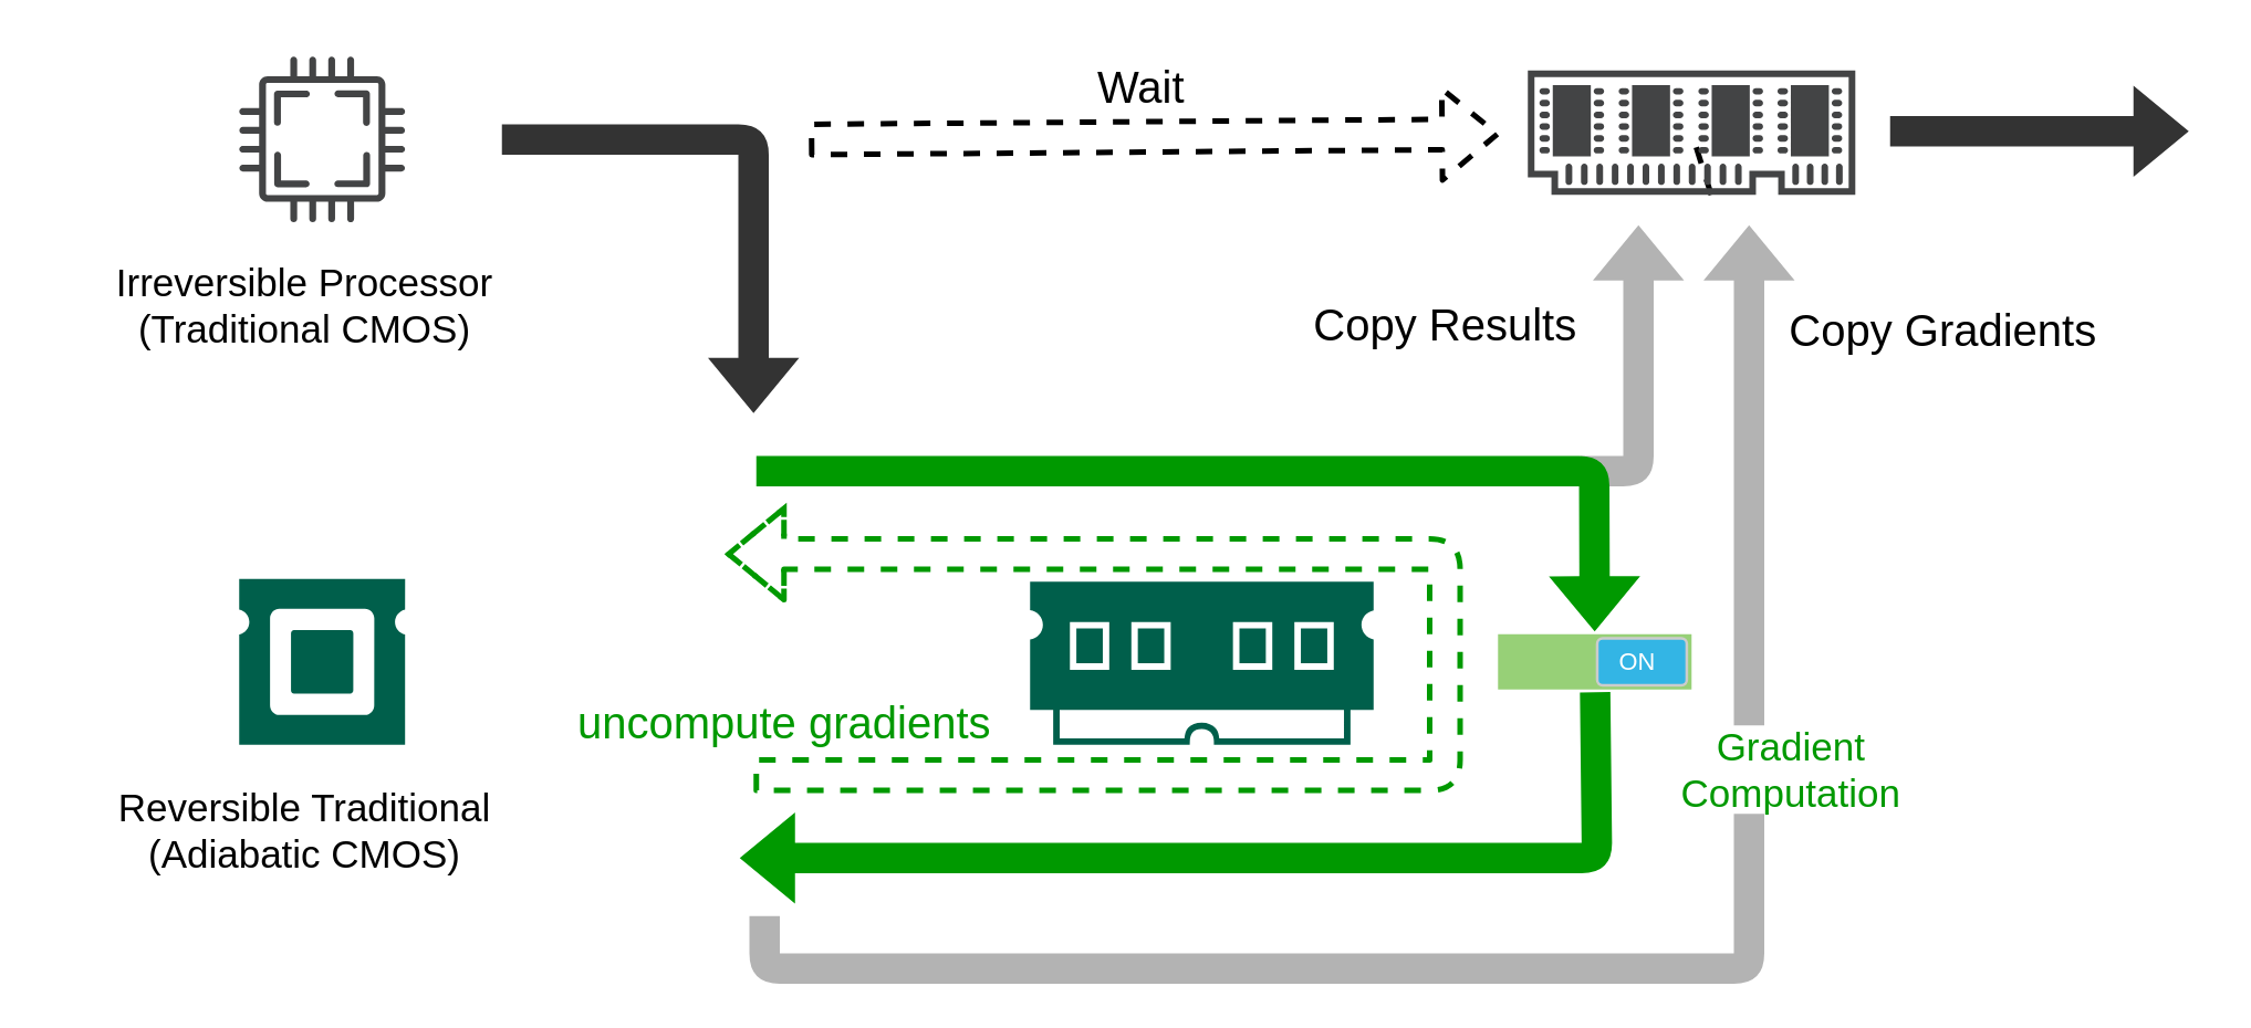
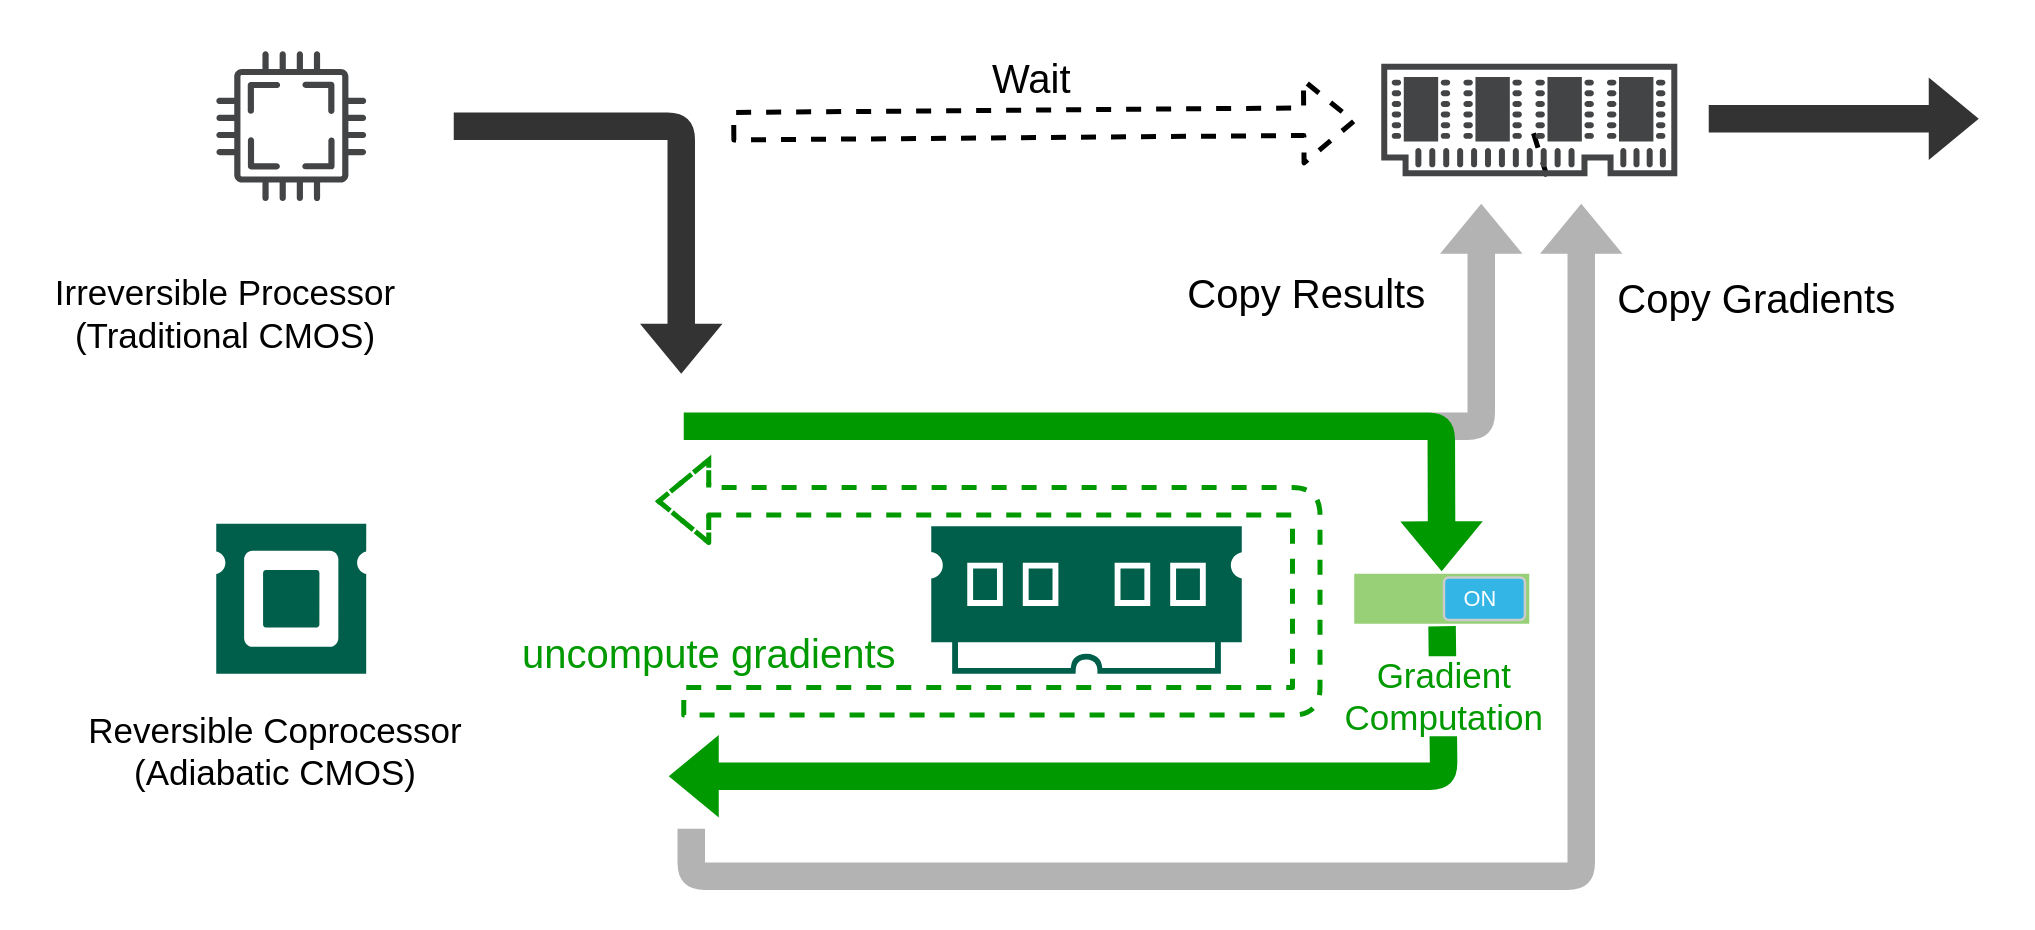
- <mxCell id="2" value="Irreversible Processor&lt;br style=&quot;font-size: 14px;&quot;&gt;(Traditional CMOS)" style="text;html=1;strokeColor=none;fillColor=none;align=center;verticalAlign=middle;whiteSpace=wrap;rounded=0;fontSize=14;" parent="1" vertex="1"><mxGeometry x="35" y="100" width="150" height="20" as="geometry" /></mxCell>
+ <mxCell id="2" value="Irreversible Processor&lt;br style=&quot;font-size: 14px;&quot;&gt;(Traditional CMOS)" style="text;html=1;strokeColor=none;fillColor=none;align=center;verticalAlign=middle;whiteSpace=wrap;rounded=0;fontSize=14;" parent="1" vertex="1"><mxGeometry x="15" y="115" width="150" height="20" as="geometry" /></mxCell>
- <mxCell id="20" value="Gradient&lt;br&gt;Computation" style="text;html=1;strokeColor=none;fillColor=#ffffff;align=center;verticalAlign=middle;whiteSpace=wrap;rounded=0;fontSize=14;fontColor=#009900;" parent="1" vertex="1"><mxGeometry x="608" y="262" width="78.71" height="32" as="geometry" /></mxCell>
+ <mxCell id="20" value="Gradient&lt;br&gt;Computation" style="text;html=1;strokeColor=none;fillColor=#ffffff;align=center;verticalAlign=middle;whiteSpace=wrap;rounded=0;fontSize=14;fontColor=#009900;" parent="1" vertex="1"><mxGeometry x="538" y="262" width="78.71" height="32" as="geometry" /></mxCell>
- <mxCell id="3" value="Reversible Traditional&lt;br style=&quot;font-size: 14px;&quot;&gt;(Adiabatic CMOS)" style="text;html=1;strokeColor=none;fillColor=none;align=center;verticalAlign=middle;whiteSpace=wrap;rounded=0;fontSize=14;" parent="1" vertex="1"><mxGeometry x="20" y="290" width="180" height="20" as="geometry" /></mxCell>
+ <mxCell id="3" value="Reversible Coprocessor&lt;br style=&quot;font-size: 14px;&quot;&gt;(Adiabatic CMOS)" style="text;html=1;strokeColor=none;fillColor=none;align=center;verticalAlign=middle;whiteSpace=wrap;rounded=0;fontSize=14;" parent="1" vertex="1"><mxGeometry x="20" y="290" width="180" height="20" as="geometry" /></mxCell>
